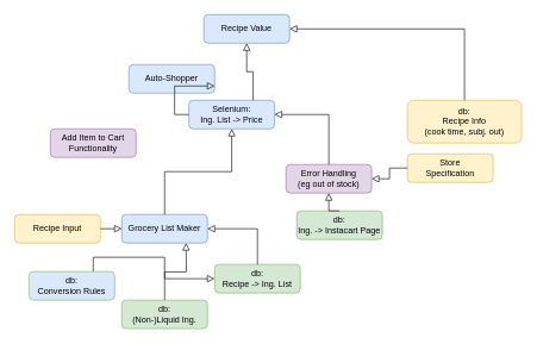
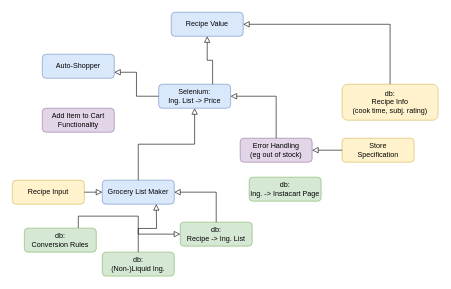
- <mxCell id="19" value="Auto-Shopper" style="rounded=1;whiteSpace=wrap;html=1;fontSize=12;glass=0;strokeWidth=1;shadow=0;fillColor=#dae8fc;strokeColor=#6c8ebf;" vertex="1" parent="1"><mxGeometry x="180" y="90" width="120" height="40" as="geometry" /></mxCell>
+ <mxCell id="19" value="Auto-Shopper" style="rounded=1;whiteSpace=wrap;html=1;fontSize=12;glass=0;strokeWidth=1;shadow=0;fillColor=#dae8fc;strokeColor=#6c8ebf;" vertex="1" parent="1"><mxGeometry x="70" y="90" width="120" height="40" as="geometry" /></mxCell>
- <mxCell id="22" value="db:&lt;br&gt;Recipe Info&lt;br&gt;(cook time, subj. out)" style="rounded=1;whiteSpace=wrap;html=1;fontSize=12;glass=0;strokeWidth=1;shadow=0;fillColor=#fff2cc;strokeColor=#d6b656;" vertex="1" parent="1"><mxGeometry x="570" y="140" width="160" height="60" as="geometry" /></mxCell>
+ <mxCell id="22" value="db:&lt;br&gt;Recipe Info&lt;br&gt;(cook time, subj. rating)" style="rounded=1;whiteSpace=wrap;html=1;fontSize=12;glass=0;strokeWidth=1;shadow=0;fillColor=#fff2cc;strokeColor=#d6b656;" vertex="1" parent="1"><mxGeometry x="570" y="140" width="160" height="60" as="geometry" /></mxCell>
- <mxCell id="15" value="Store&lt;br&gt;Specification" style="rounded=1;whiteSpace=wrap;html=1;fontSize=12;glass=0;strokeWidth=1;shadow=0;fillColor=#fff2cc;strokeColor=#d6b656;" vertex="1" parent="1"><mxGeometry x="570" y="215" width="120" height="40" as="geometry" /></mxCell>
+ <mxCell id="15" value="Store&lt;br&gt;Specification" style="rounded=1;whiteSpace=wrap;html=1;fontSize=12;glass=0;strokeWidth=1;shadow=0;fillColor=#fff2cc;strokeColor=#d6b656;" vertex="1" parent="1"><mxGeometry x="570" y="230" width="120" height="40" as="geometry" /></mxCell>
- <mxCell id="18" value="" style="rounded=0;html=1;jettySize=auto;orthogonalLoop=1;fontSize=11;endArrow=block;endFill=0;endSize=8;strokeWidth=1;shadow=0;labelBackgroundColor=none;edgeStyle=orthogonalEdgeStyle;entryX=0.5;entryY=1;entryDx=0;entryDy=0;exitX=0.5;exitY=0;exitDx=0;exitDy=0;" edge="1" parent="1" source="17" target="11"><mxGeometry relative="1" as="geometry"><mxPoint x="560" y="310" as="sourcePoint" /><mxPoint x="676.98" y="320" as="targetPoint" /></mxGeometry></mxCell>
- <mxCell id="3" value="db:&lt;br&gt;Conversion Rules" style="rounded=1;whiteSpace=wrap;html=1;fontSize=12;glass=0;strokeWidth=1;shadow=0;align=center;fillColor=#dae8fc;strokeColor=#82b366;" parent="1" vertex="1"><mxGeometry x="40" y="380" width="120" height="40" as="geometry" /></mxCell>
+ <mxCell id="3" value="db:&lt;br&gt;Conversion Rules" style="rounded=1;whiteSpace=wrap;html=1;fontSize=12;glass=0;strokeWidth=1;shadow=0;align=center;fillColor=#d5e8d4;strokeColor=#82b366;" parent="1" vertex="1"><mxGeometry x="40" y="380" width="120" height="40" as="geometry" /></mxCell>
